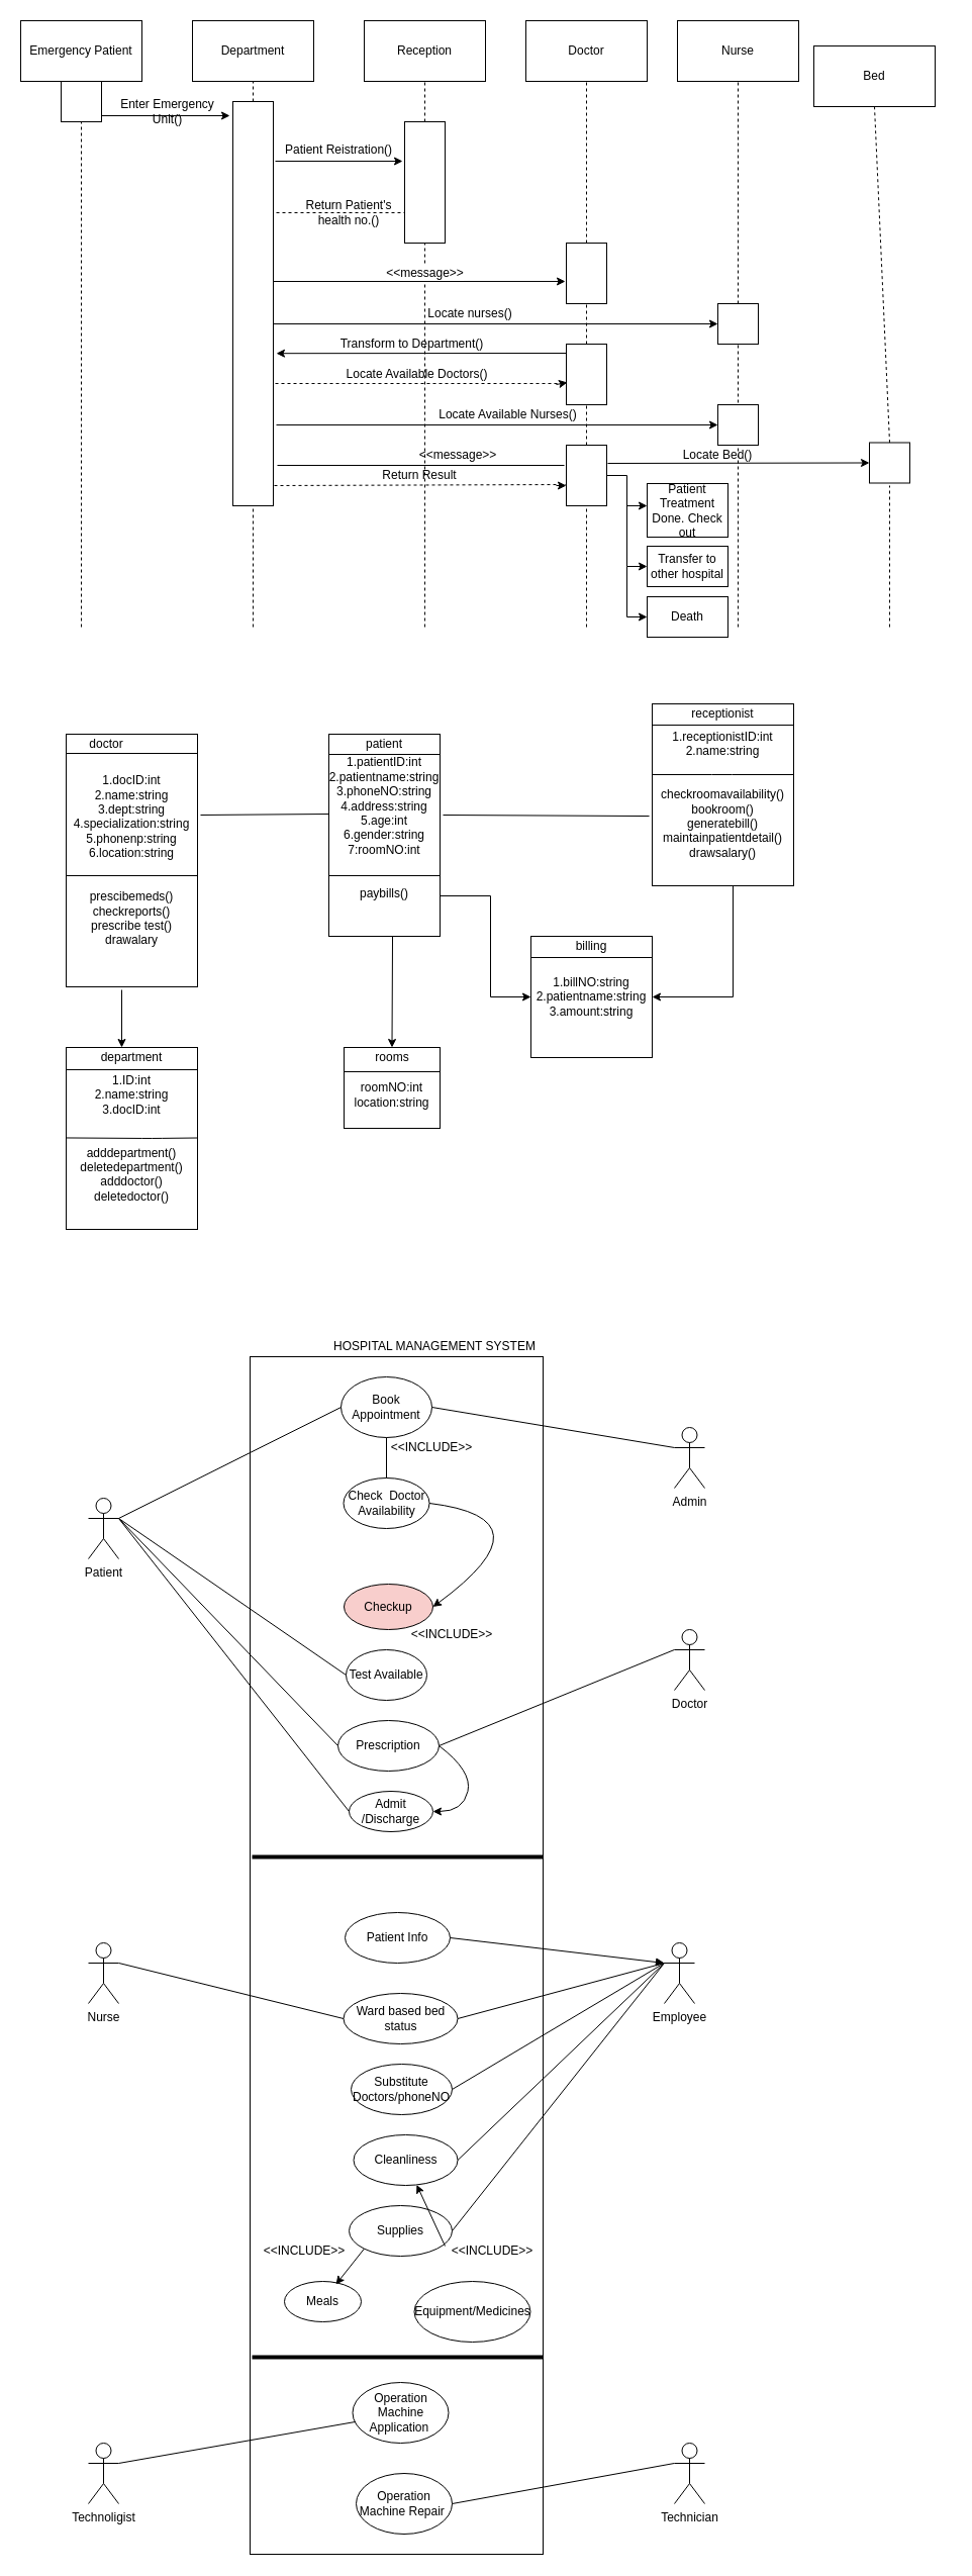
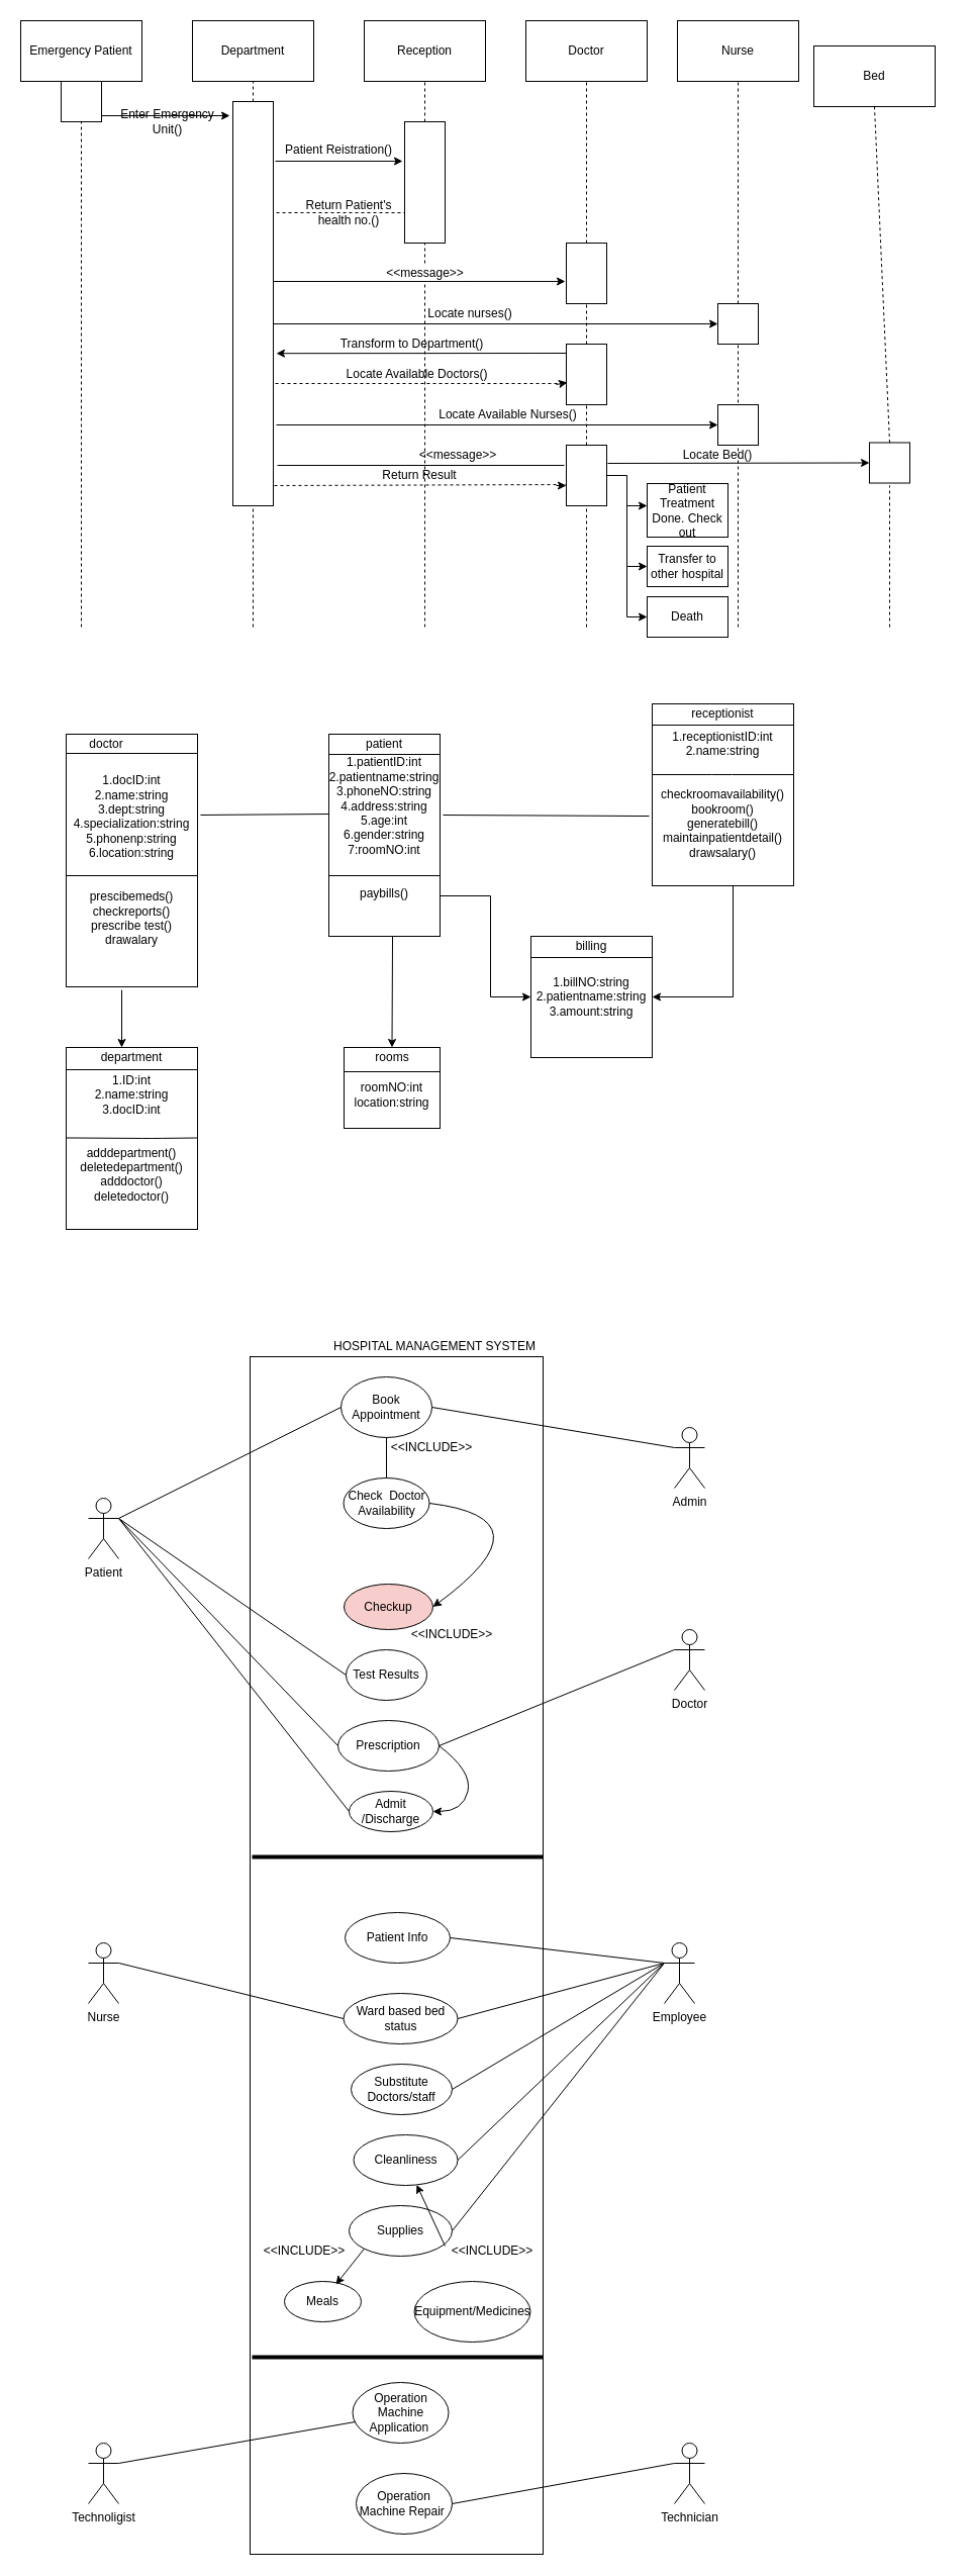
- <mxCell id="28" value="Enter Emergency Unit()" style="text;html=1;strokeColor=none;fillColor=none;align=center;verticalAlign=middle;whiteSpace=wrap;rounded=0;" vertex="1" parent="2"><mxGeometry x="92.5" y="80" width="105" height="20" as="geometry" /></mxCell>
+ <mxCell id="28" value="Enter Emergency Unit()" style="text;html=1;strokeColor=none;fillColor=none;align=center;verticalAlign=middle;whiteSpace=wrap;rounded=0;" vertex="1" parent="2"><mxGeometry x="92.5" y="90" width="105" height="20" as="geometry" /></mxCell>
- <mxCell id="75" value="Test Available" style="ellipse;whiteSpace=wrap;html=1;" vertex="1" parent="1"><mxGeometry x="342" y="1632" width="80" height="50" as="geometry" /></mxCell>
+ <mxCell id="75" value="Test Results" style="ellipse;whiteSpace=wrap;html=1;" vertex="1" parent="1"><mxGeometry x="342" y="1632" width="80" height="50" as="geometry" /></mxCell>
- <mxCell id="87" value="" style="endArrow=block;html=1;entryX=0;entryY=0.333;entryPerimeter=0;exitX=1;exitY=0.5;" edge="1" parent="1" source="86" target="85"><mxGeometry width="50" height="50" relative="1" as="geometry"><mxPoint x="587" y="1972" as="sourcePoint" /><mxPoint x="637" y="1922" as="targetPoint" /></mxGeometry></mxCell>
+ <mxCell id="87" value="" style="endArrow=none;html=1;entryX=0;entryY=0.333;entryPerimeter=0;exitX=1;exitY=0.5;" edge="1" parent="1" source="86" target="85"><mxGeometry width="50" height="50" relative="1" as="geometry"><mxPoint x="587" y="1972" as="sourcePoint" /><mxPoint x="637" y="1922" as="targetPoint" /></mxGeometry></mxCell>
- <mxCell id="90" value="Substitute Doctors/phoneNO" style="ellipse;whiteSpace=wrap;html=1;" vertex="1" parent="1"><mxGeometry x="347" y="2042" width="100" height="50" as="geometry" /></mxCell>
+ <mxCell id="90" value="Substitute Doctors/staff" style="ellipse;whiteSpace=wrap;html=1;" vertex="1" parent="1"><mxGeometry x="347" y="2042" width="100" height="50" as="geometry" /></mxCell>
